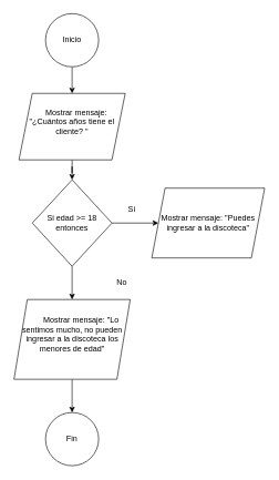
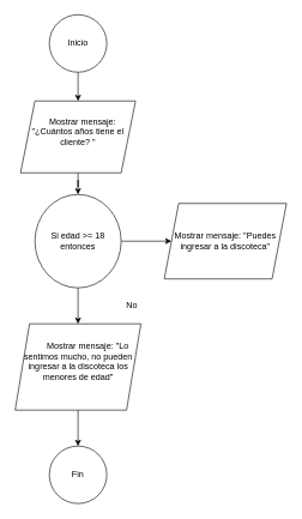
- <mxCell id="10" value="Si" style="text;html=1;align=center;verticalAlign=middle;whiteSpace=wrap;rounded=0;" vertex="1" parent="1"><mxGeometry x="168" y="300" width="60" height="30" as="geometry" /></mxCell>
- <mxCell id="6" value="Si edad &gt;= 18 entonces" style="rhombus;whiteSpace=wrap;html=1;" vertex="1" parent="1"><mxGeometry x="48" y="270" width="120" height="130" as="geometry" /></mxCell>
+ <mxCell id="6" value="Si edad &gt;= 18 entonces" style="ellipse;whiteSpace=wrap;html=1;" vertex="1" parent="1"><mxGeometry x="48" y="270" width="120" height="130" as="geometry" /></mxCell>
